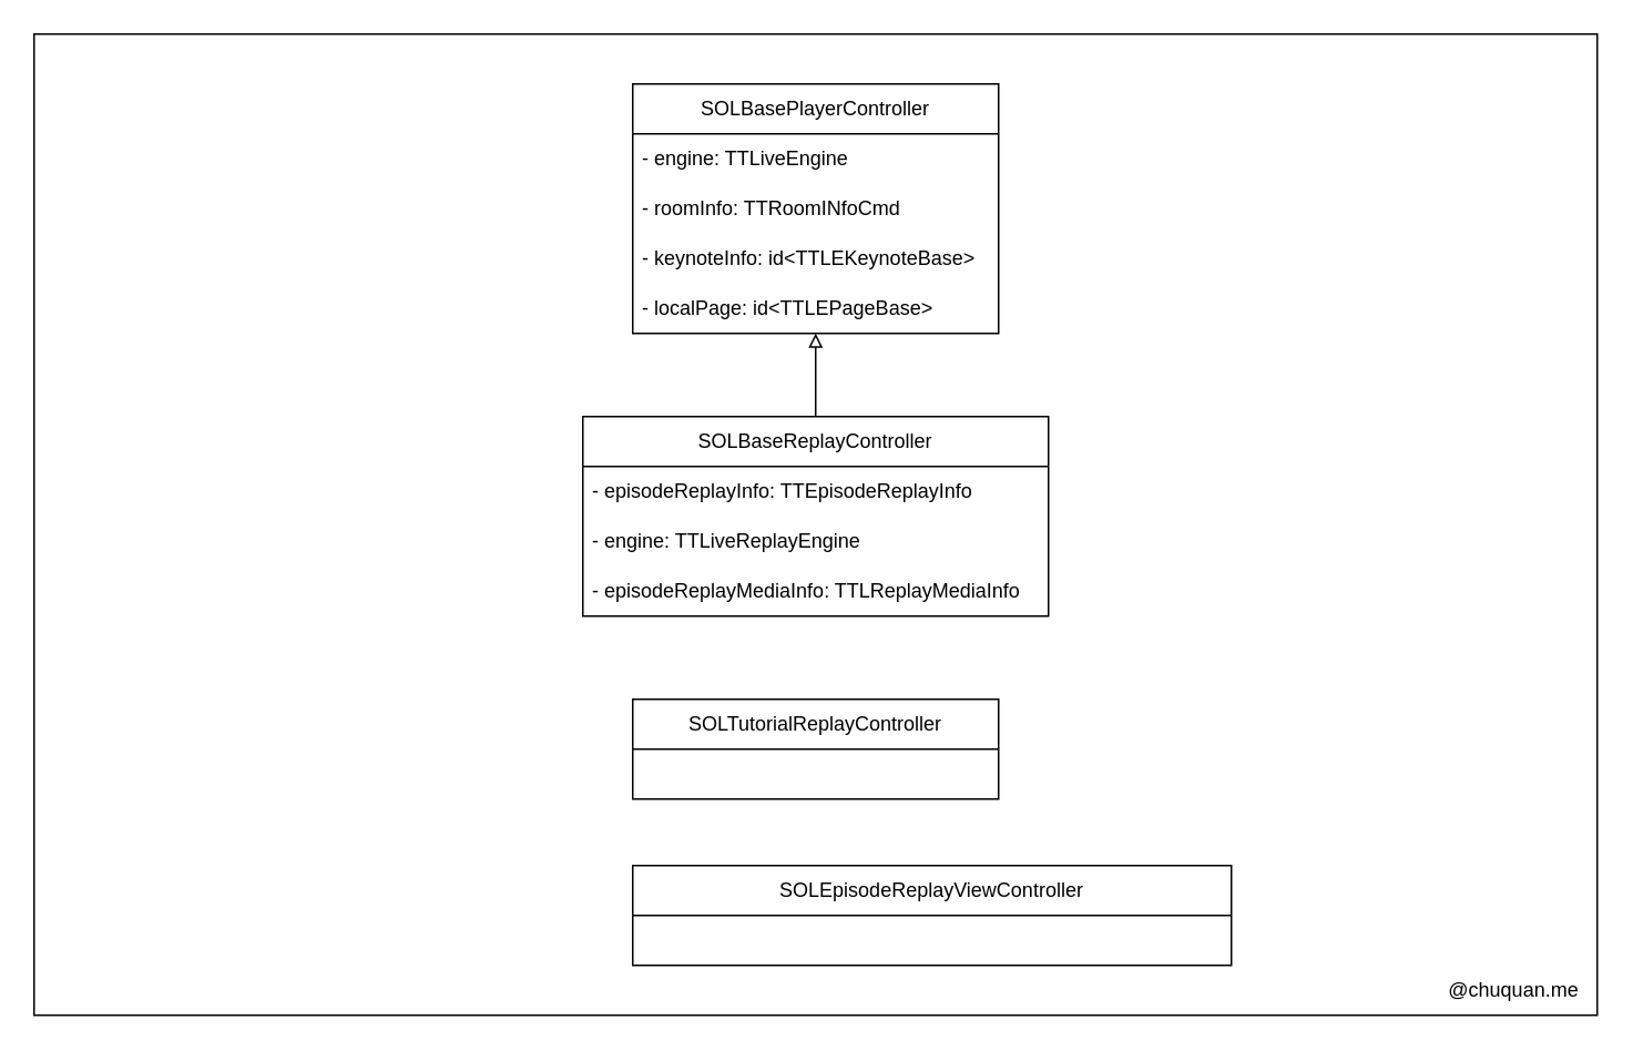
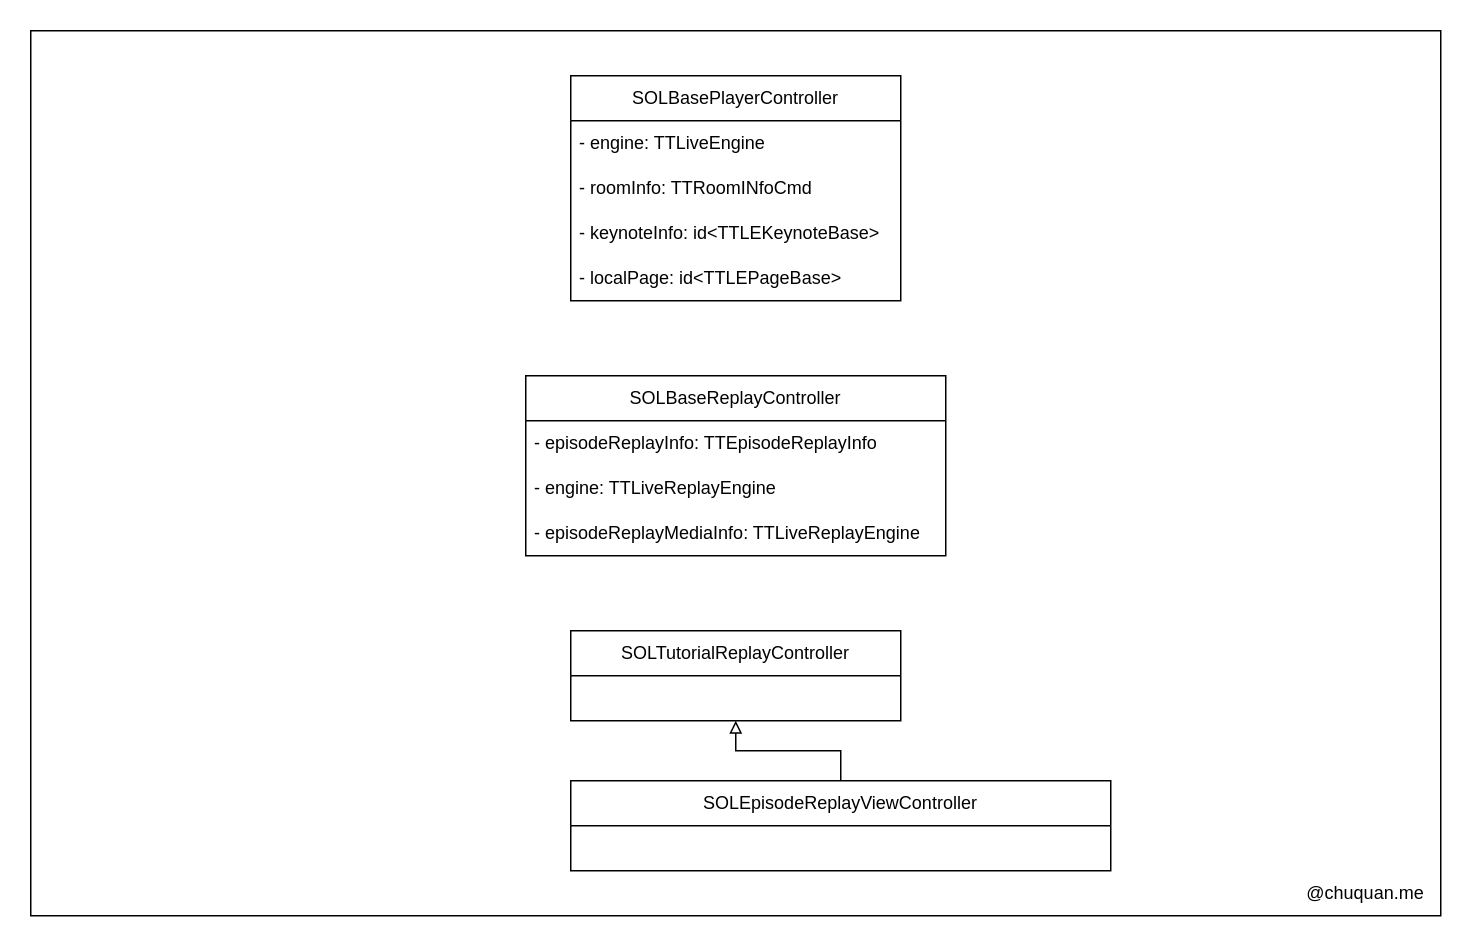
- <mxCell id="7" style="edgeStyle=orthogonalEdgeStyle;rounded=0;orthogonalLoop=1;jettySize=auto;html=1;endArrow=block;endFill=0;" edge="1" parent="1" source="8" target="2"><mxGeometry relative="1" as="geometry" /></mxCell>
- <mxCell id="11" value="- episodeReplayMediaInfo: TTLReplayMediaInfo" style="text;strokeColor=none;fillColor=none;align=left;verticalAlign=middle;spacingLeft=4;spacingRight=4;overflow=hidden;points=[[0,0.5],[1,0.5]];portConstraint=eastwest;rotatable=0;whiteSpace=wrap;html=1;" vertex="1" parent="8"><mxGeometry y="90" width="280" height="30" as="geometry" /></mxCell>
+ <mxCell id="11" value="- episodeReplayMediaInfo: TTLiveReplayEngine" style="text;strokeColor=none;fillColor=none;align=left;verticalAlign=middle;spacingLeft=4;spacingRight=4;overflow=hidden;points=[[0,0.5],[1,0.5]];portConstraint=eastwest;rotatable=0;whiteSpace=wrap;html=1;" vertex="1" parent="8"><mxGeometry y="90" width="280" height="30" as="geometry" /></mxCell>
+ <mxCell id="13" style="edgeStyle=orthogonalEdgeStyle;rounded=0;orthogonalLoop=1;jettySize=auto;html=1;endArrow=block;endFill=0;" edge="1" parent="1" source="14" target="12"><mxGeometry relative="1" as="geometry" /></mxCell>
